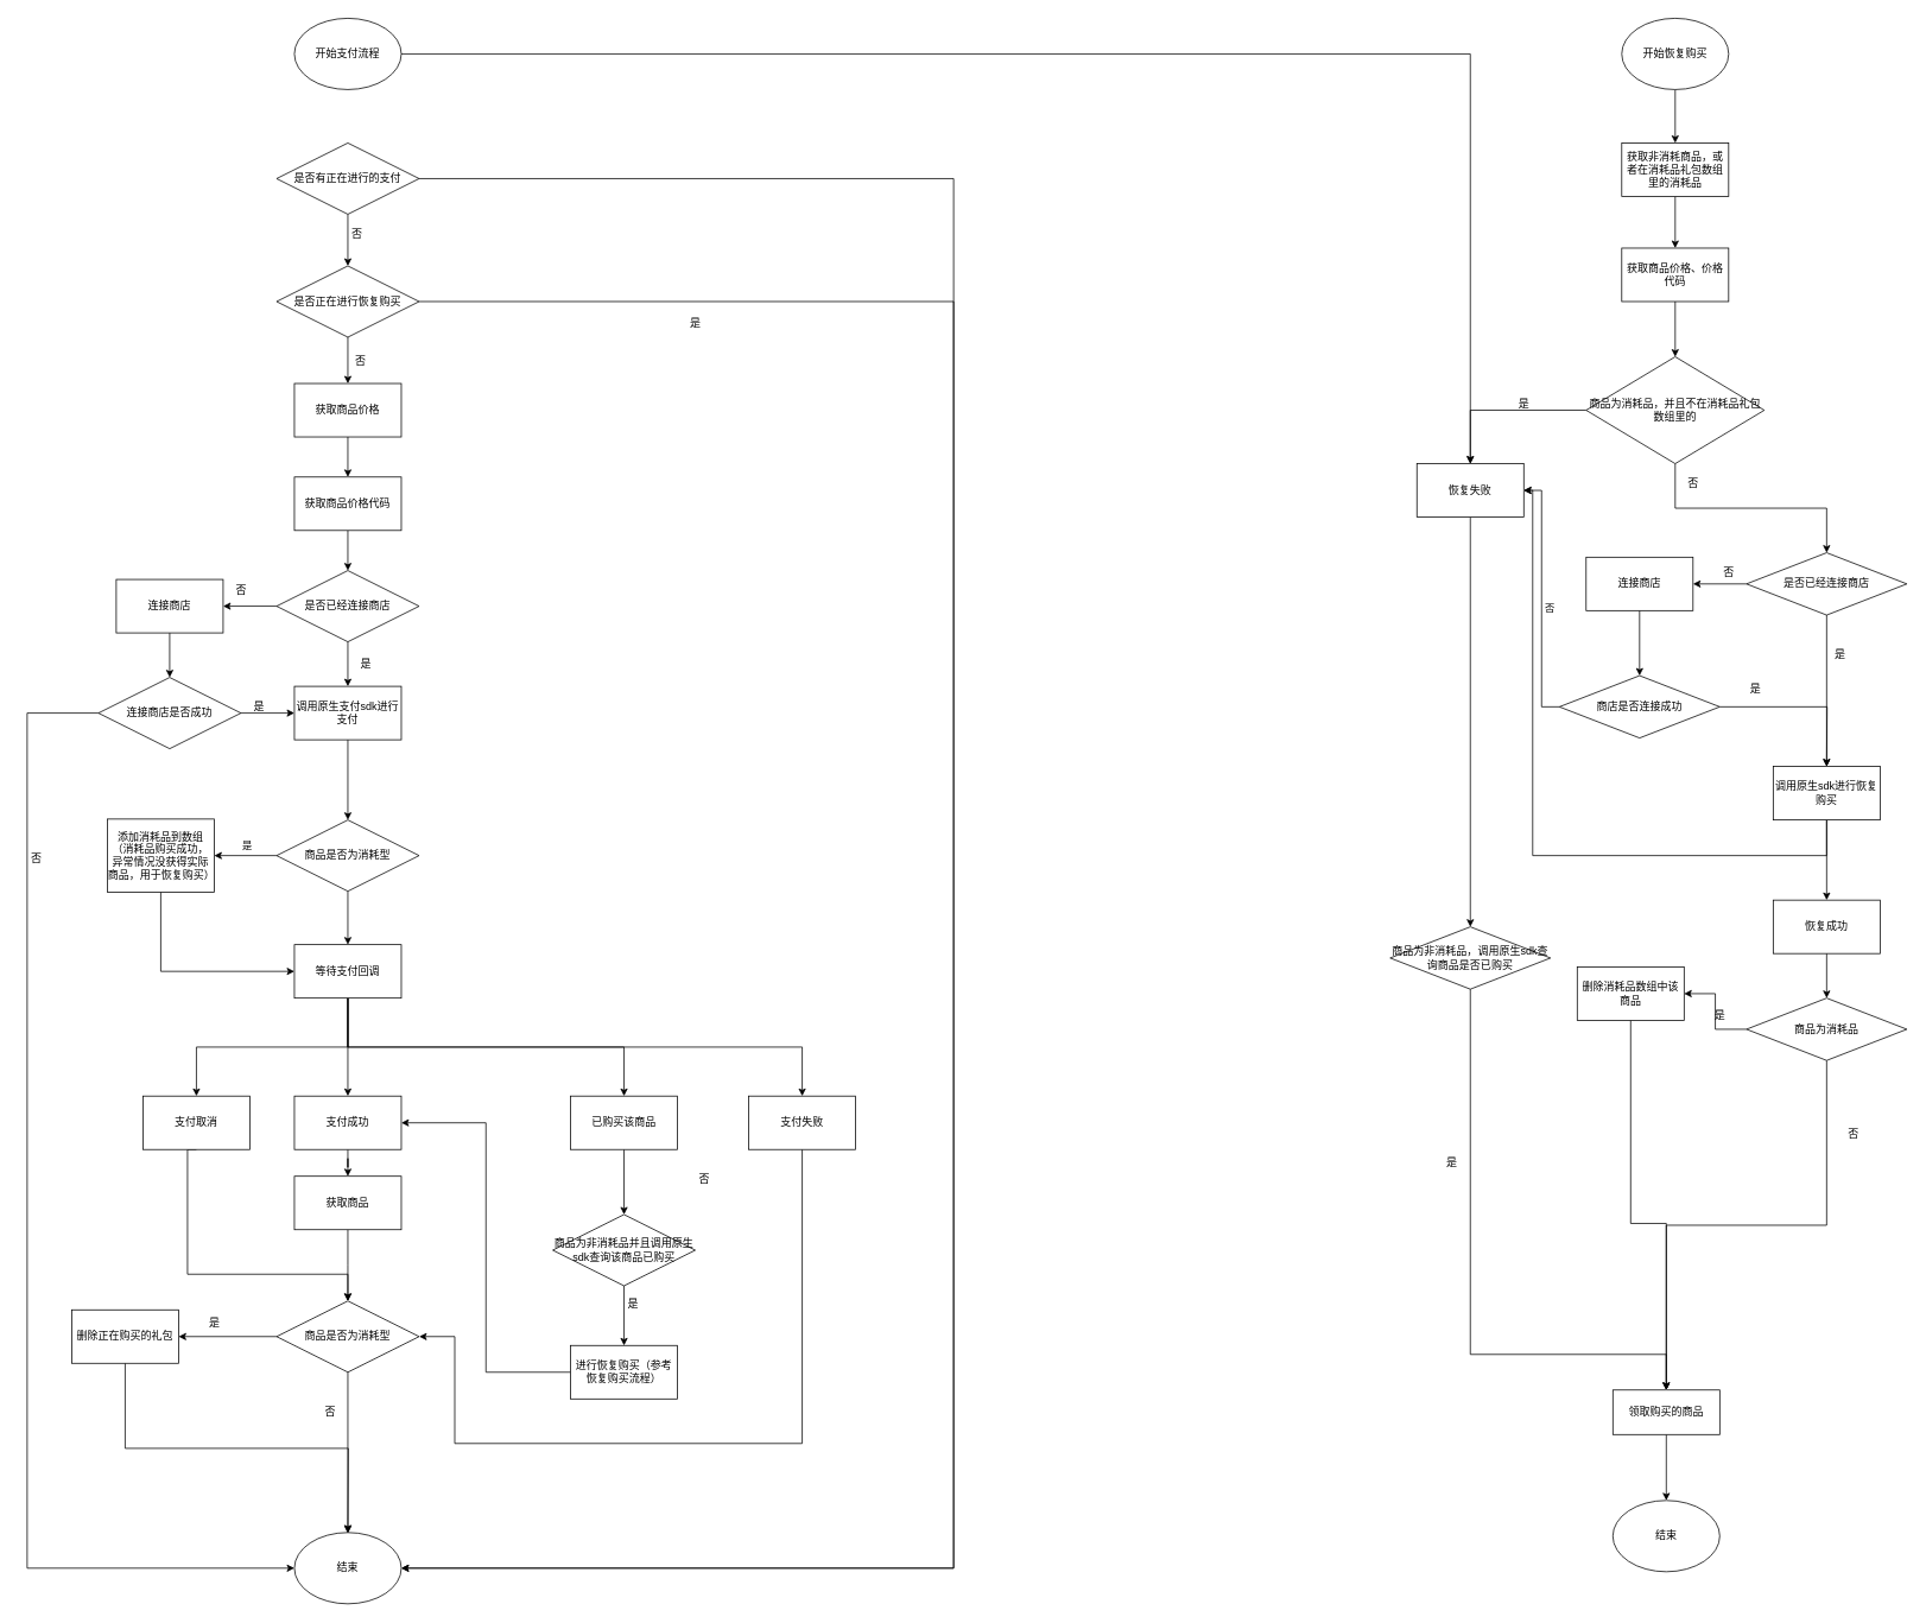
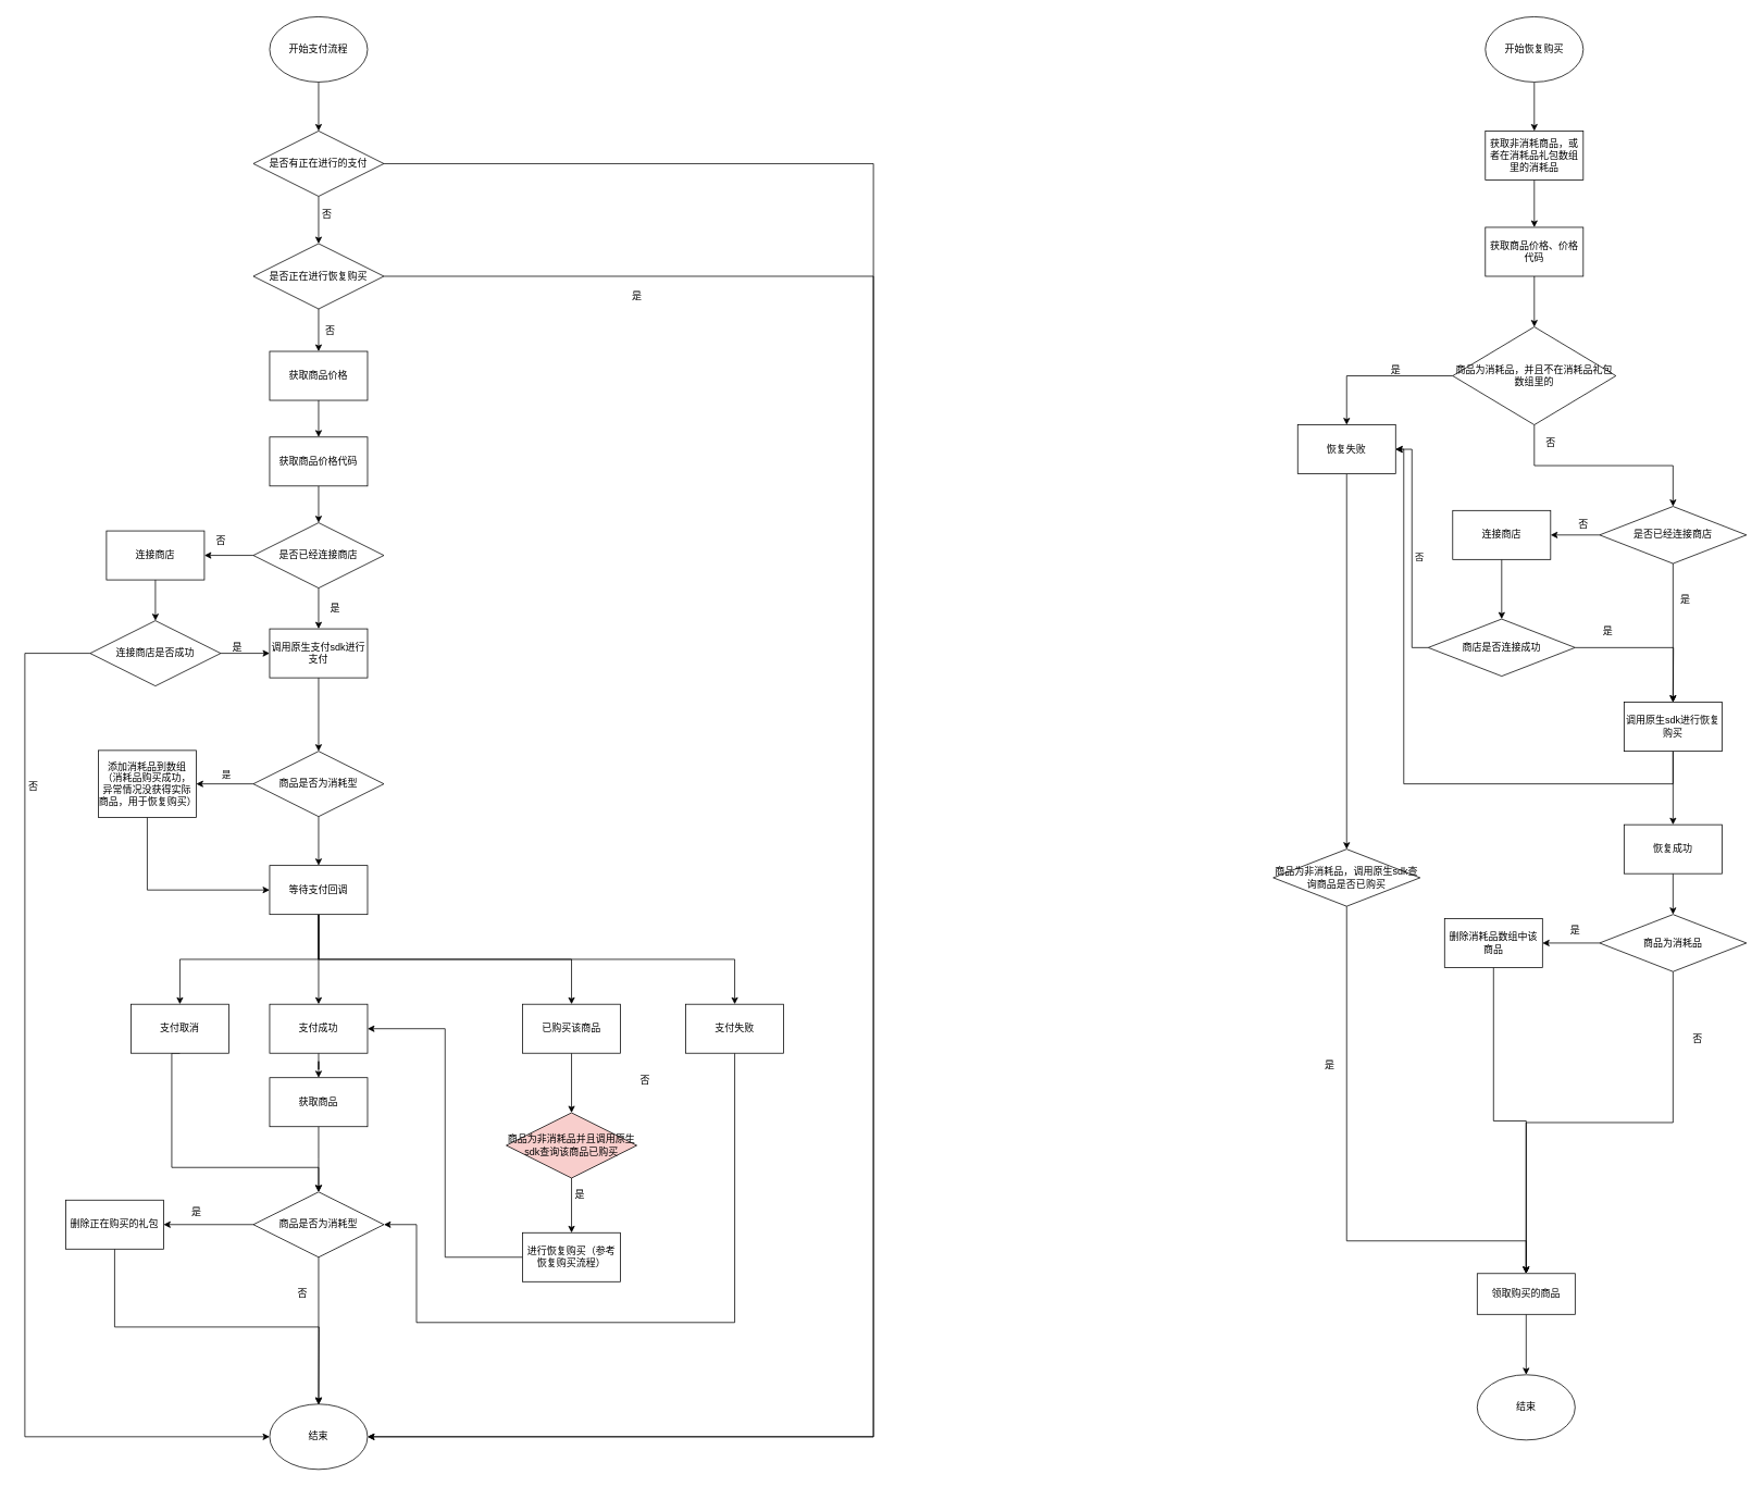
- <mxCell id="2" value="" style="edgeStyle=orthogonalEdgeStyle;rounded=0;orthogonalLoop=1;jettySize=auto;html=1;" parent="1" source="3" target="76" edge="1"><mxGeometry relative="1" as="geometry" /></mxCell>
+ <mxCell id="2" value="" style="edgeStyle=orthogonalEdgeStyle;rounded=0;orthogonalLoop=1;jettySize=auto;html=1;" parent="1" source="3" target="7" edge="1"><mxGeometry relative="1" as="geometry" /></mxCell>
- <mxCell id="101" value="删除消耗品数组中该商品" style="rounded=0;whiteSpace=wrap;html=1;" vertex="1" parent="1"><mxGeometry x="1770" y="1085" width="120" height="60" as="geometry" /></mxCell>
+ <mxCell id="101" value="删除消耗品数组中该商品" style="rounded=0;whiteSpace=wrap;html=1;" vertex="1" parent="1"><mxGeometry x="1770" y="1125" width="120" height="60" as="geometry" /></mxCell>
- <mxCell id="61" value="商品为非消耗品并且调用原生sdk查询该商品已购买" style="rhombus;whiteSpace=wrap;html=1;" parent="1" vertex="1"><mxGeometry x="620" y="1363" width="160" height="80" as="geometry" /></mxCell>
+ <mxCell id="61" value="商品为非消耗品并且调用原生sdk查询该商品已购买" style="rhombus;whiteSpace=wrap;html=1;fillColor=#f8cecc;" parent="1" vertex="1"><mxGeometry x="620" y="1363" width="160" height="80" as="geometry" /></mxCell>
